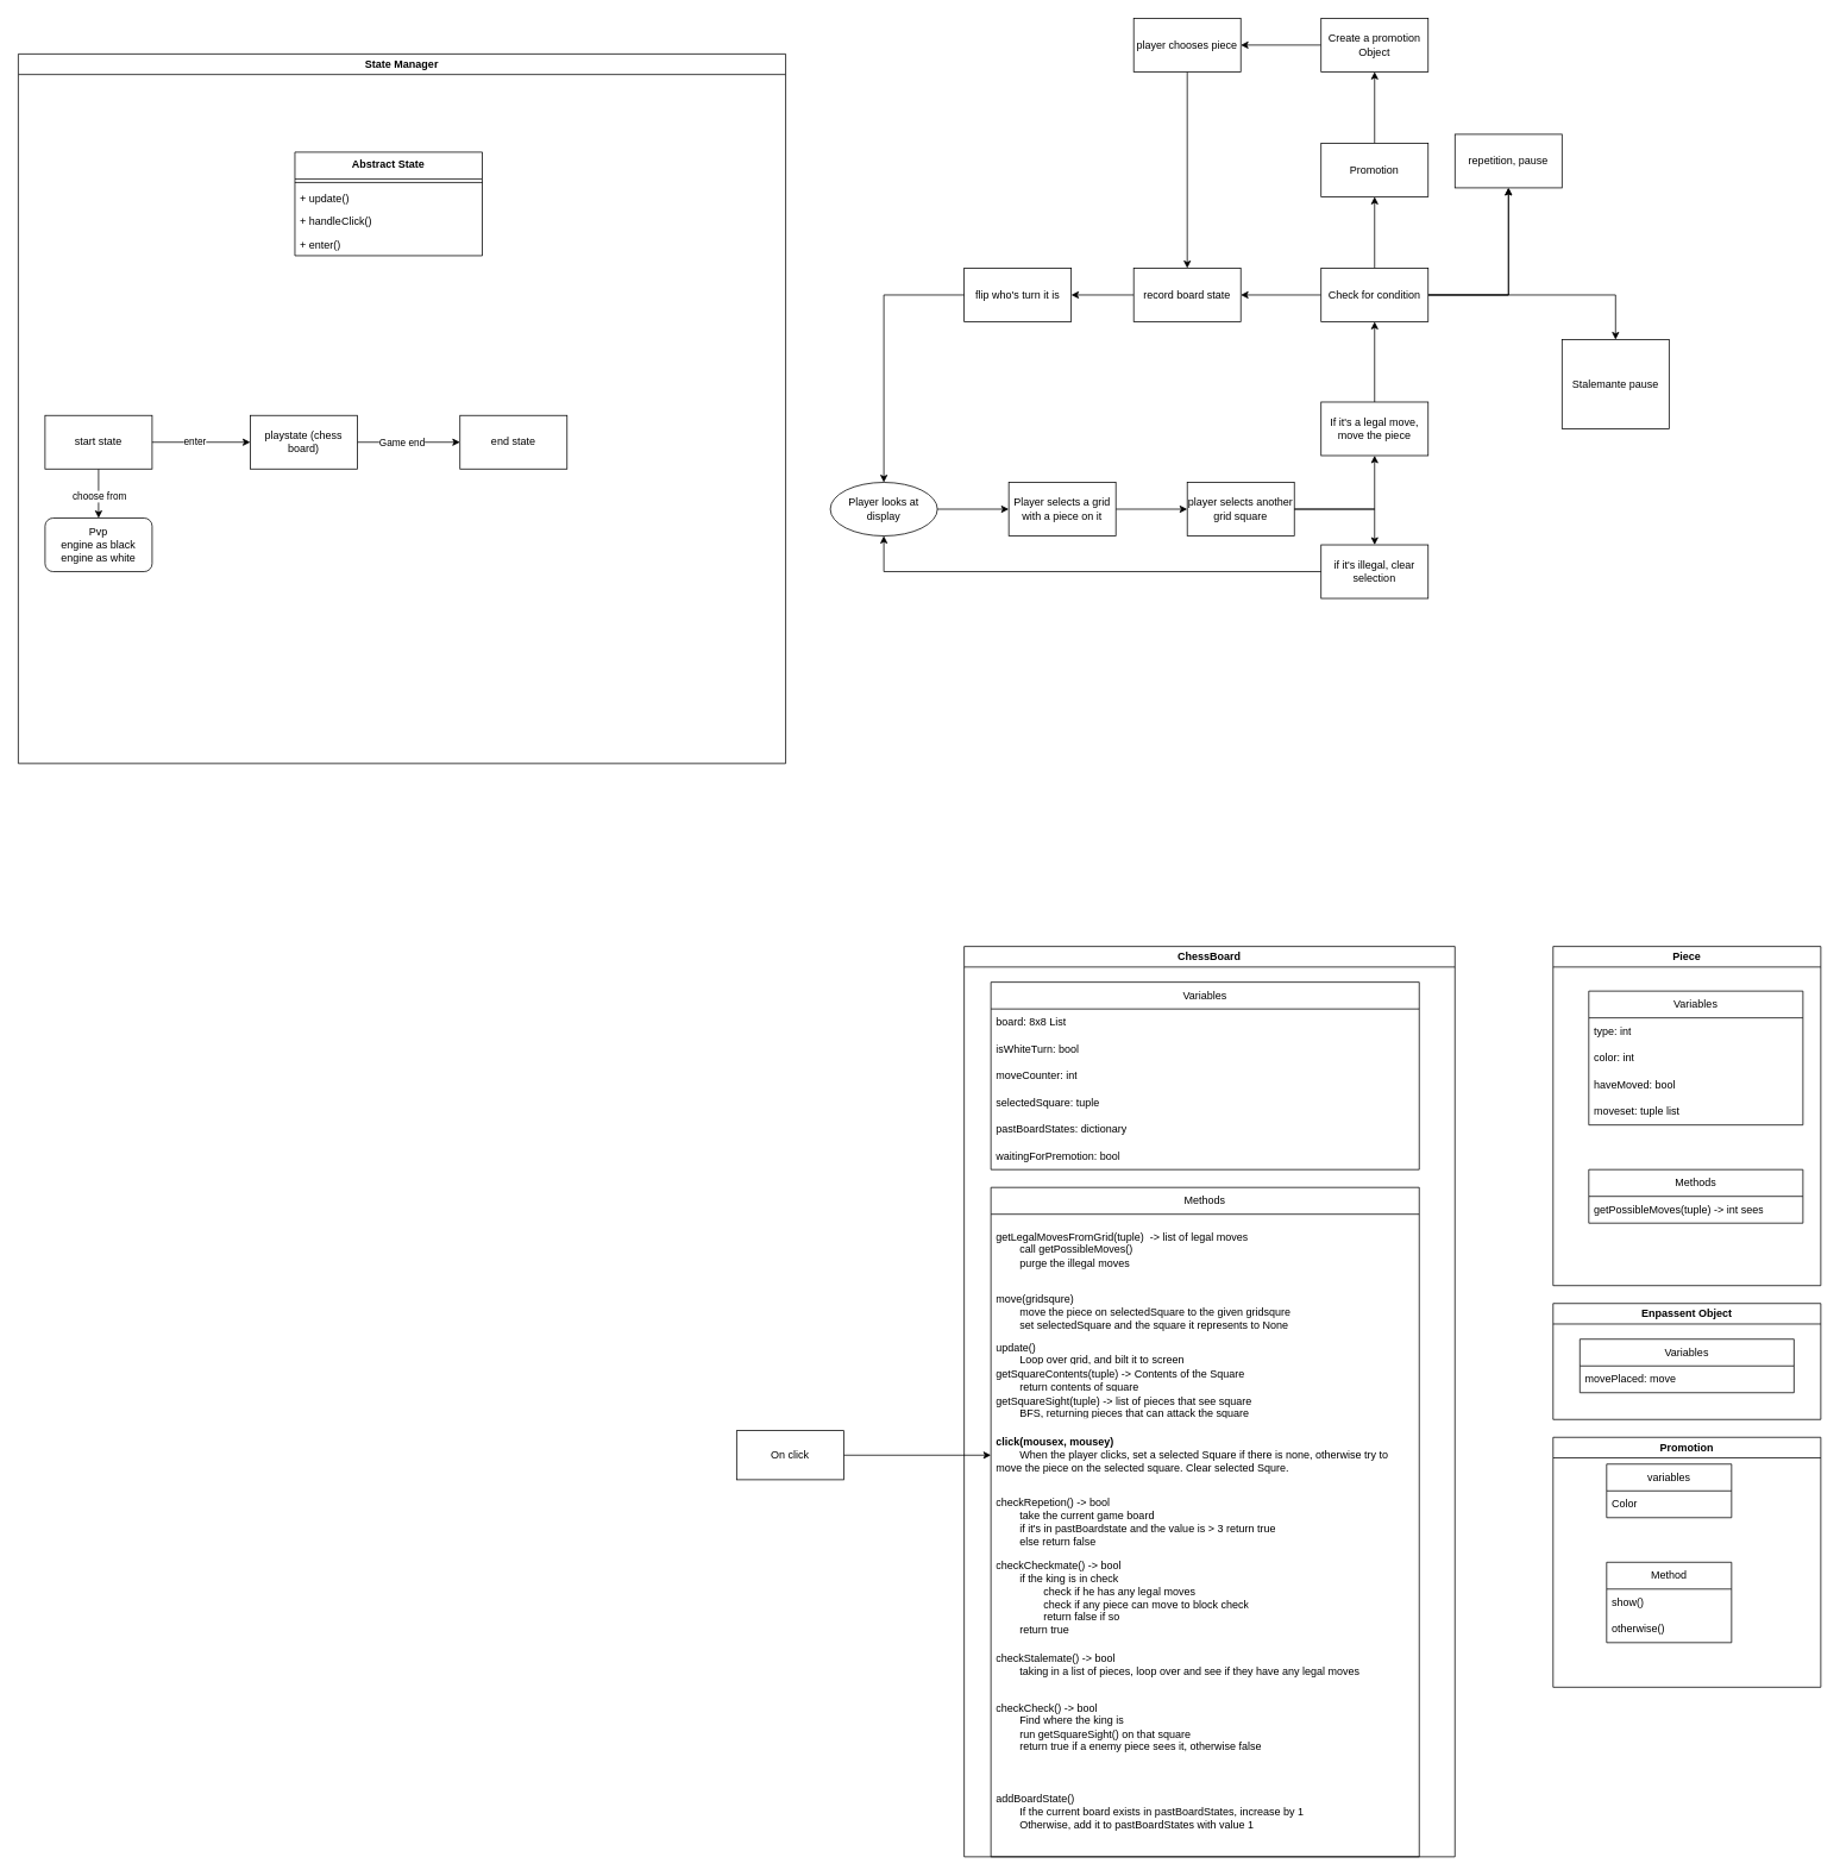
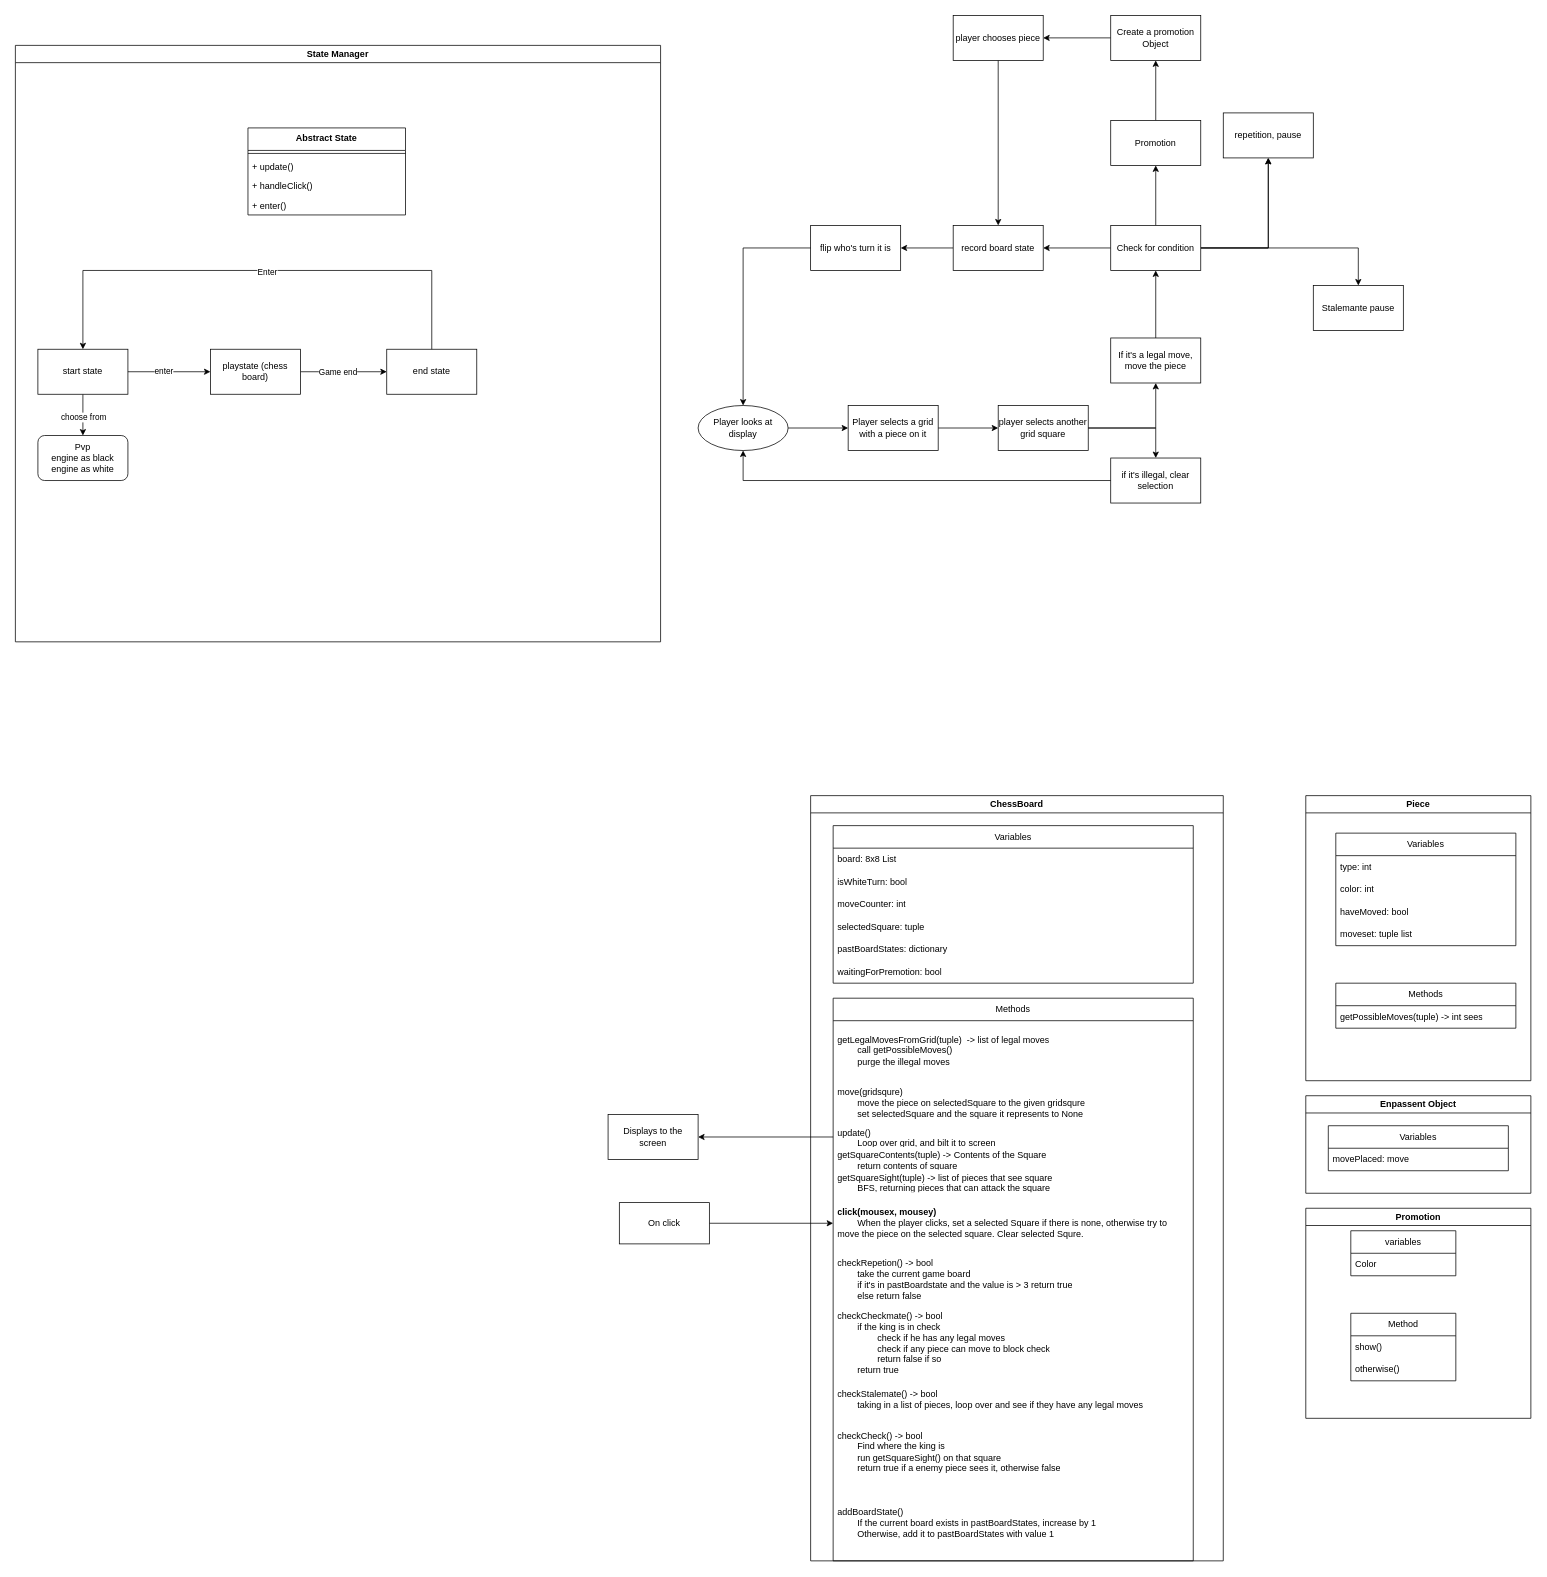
+ <mxCell id="85" value="" style="endArrow=classic;html=1;rounded=0;entryX=0.5;entryY=0;entryDx=0;entryDy=0;exitX=0.5;exitY=0;exitDx=0;exitDy=0;" edge="1" parent="72" source="81" target="84"><mxGeometry width="50" height="50" relative="1" as="geometry"><mxPoint x="560" y="305" as="sourcePoint" /><mxPoint x="500" y="355" as="targetPoint" /><Array as="points"><mxPoint x="555" y="300" /><mxPoint x="90" y="300" /></Array></mxGeometry></mxCell>
+ <mxCell id="86" value="Enter" style="edgeLabel;html=1;align=center;verticalAlign=middle;resizable=0;points=[];" vertex="1" connectable="0" parent="85"><mxGeometry x="-0.038" y="1" relative="1" as="geometry"><mxPoint as="offset" /></mxGeometry></mxCell>
- <mxCell id="62" value="Stalemante pause" style="whiteSpace=wrap;html=1;rounded=0;" parent="1" vertex="1"><mxGeometry x="1750" y="380" width="120" height="100" as="geometry" /></mxCell>
+ <mxCell id="62" value="Stalemante pause" style="whiteSpace=wrap;html=1;rounded=0;" parent="1" vertex="1"><mxGeometry x="1750" y="380" width="120" height="60" as="geometry" /></mxCell>
+ <mxCell id="34" value="Displays to the screen" style="rounded=0;whiteSpace=wrap;html=1;" parent="1" vertex="1"><mxGeometry x="810" y="1485" width="120" height="60" as="geometry" /></mxCell>
+ <mxCell id="33" value="" style="edgeStyle=orthogonalEdgeStyle;rounded=0;orthogonalLoop=1;jettySize=auto;html=1;entryX=0;entryY=0.5;entryDx=0;entryDy=0;startArrow=classic;startFill=1;endArrow=none;endFill=0;" parent="1" source="34" target="13" edge="1"><mxGeometry relative="1" as="geometry" /></mxCell>
